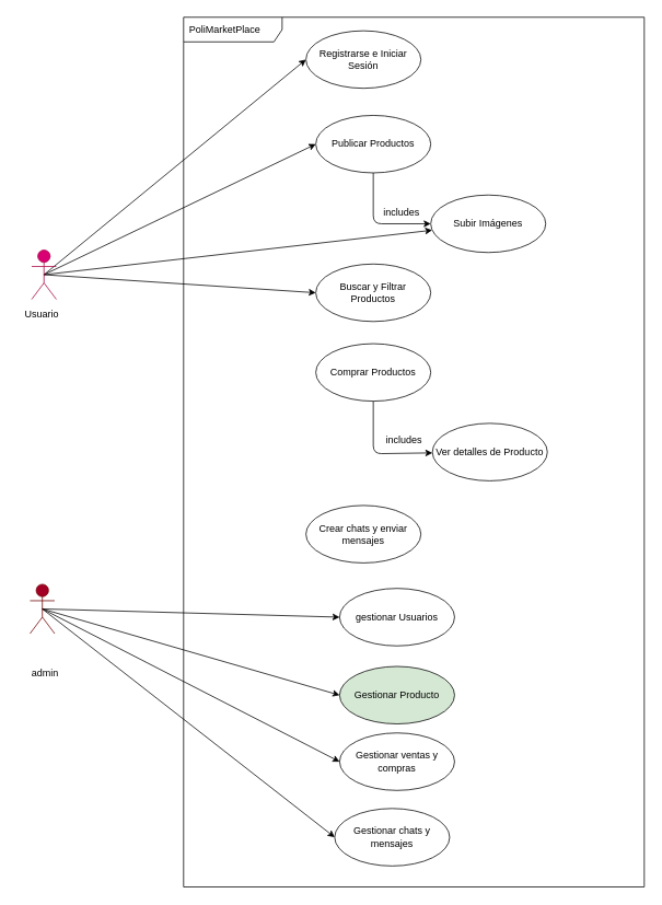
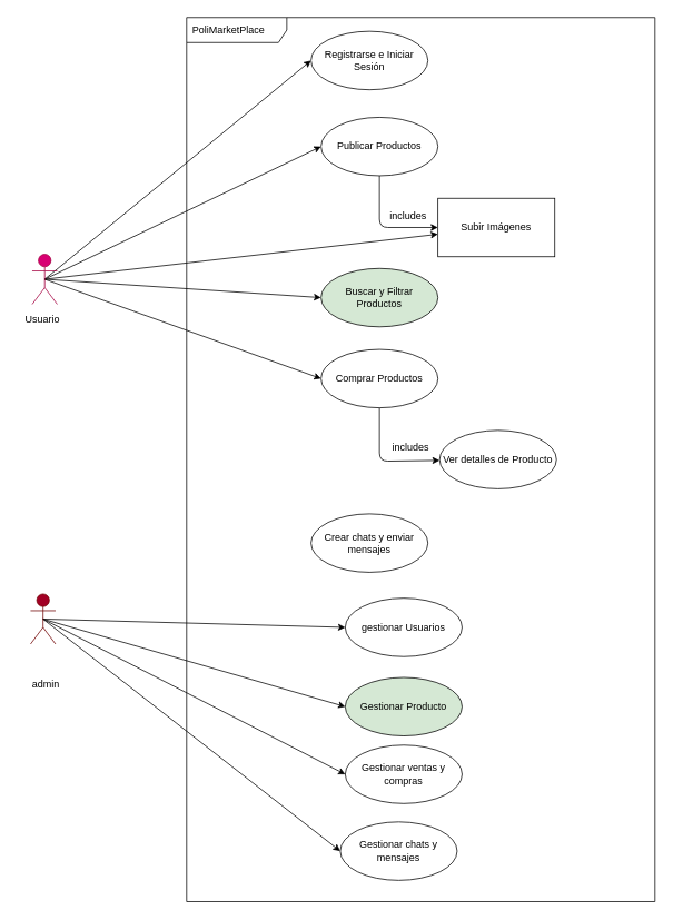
- <mxCell id="25" value="Subir Imágenes" style="ellipse;whiteSpace=wrap;html=1;" vertex="1" parent="1"><mxGeometry x="524" y="237" width="140" height="70" as="geometry" /></mxCell>
+ <mxCell id="25" value="Subir Imágenes" style="whiteSpace=wrap;html=1;rounded=0;" vertex="1" parent="1"><mxGeometry x="524" y="237" width="140" height="70" as="geometry" /></mxCell>
- <mxCell id="19" value="Buscar y Filtrar Productos" style="ellipse;whiteSpace=wrap;html=1;" vertex="1" parent="1"><mxGeometry x="384" y="321" width="140" height="70" as="geometry" /></mxCell>
+ <mxCell id="19" value="Buscar y Filtrar Productos" style="ellipse;whiteSpace=wrap;html=1;fillColor=#d5e8d4;" vertex="1" parent="1"><mxGeometry x="384" y="321" width="140" height="70" as="geometry" /></mxCell>
+ <mxCell id="10" style="edgeStyle=none;html=1;exitX=0.5;exitY=0.5;exitDx=0;exitDy=0;exitPerimeter=0;entryX=0;entryY=0.5;entryDx=0;entryDy=0;" edge="1" parent="1" source="12" target="21"><mxGeometry relative="1" as="geometry" /></mxCell>
